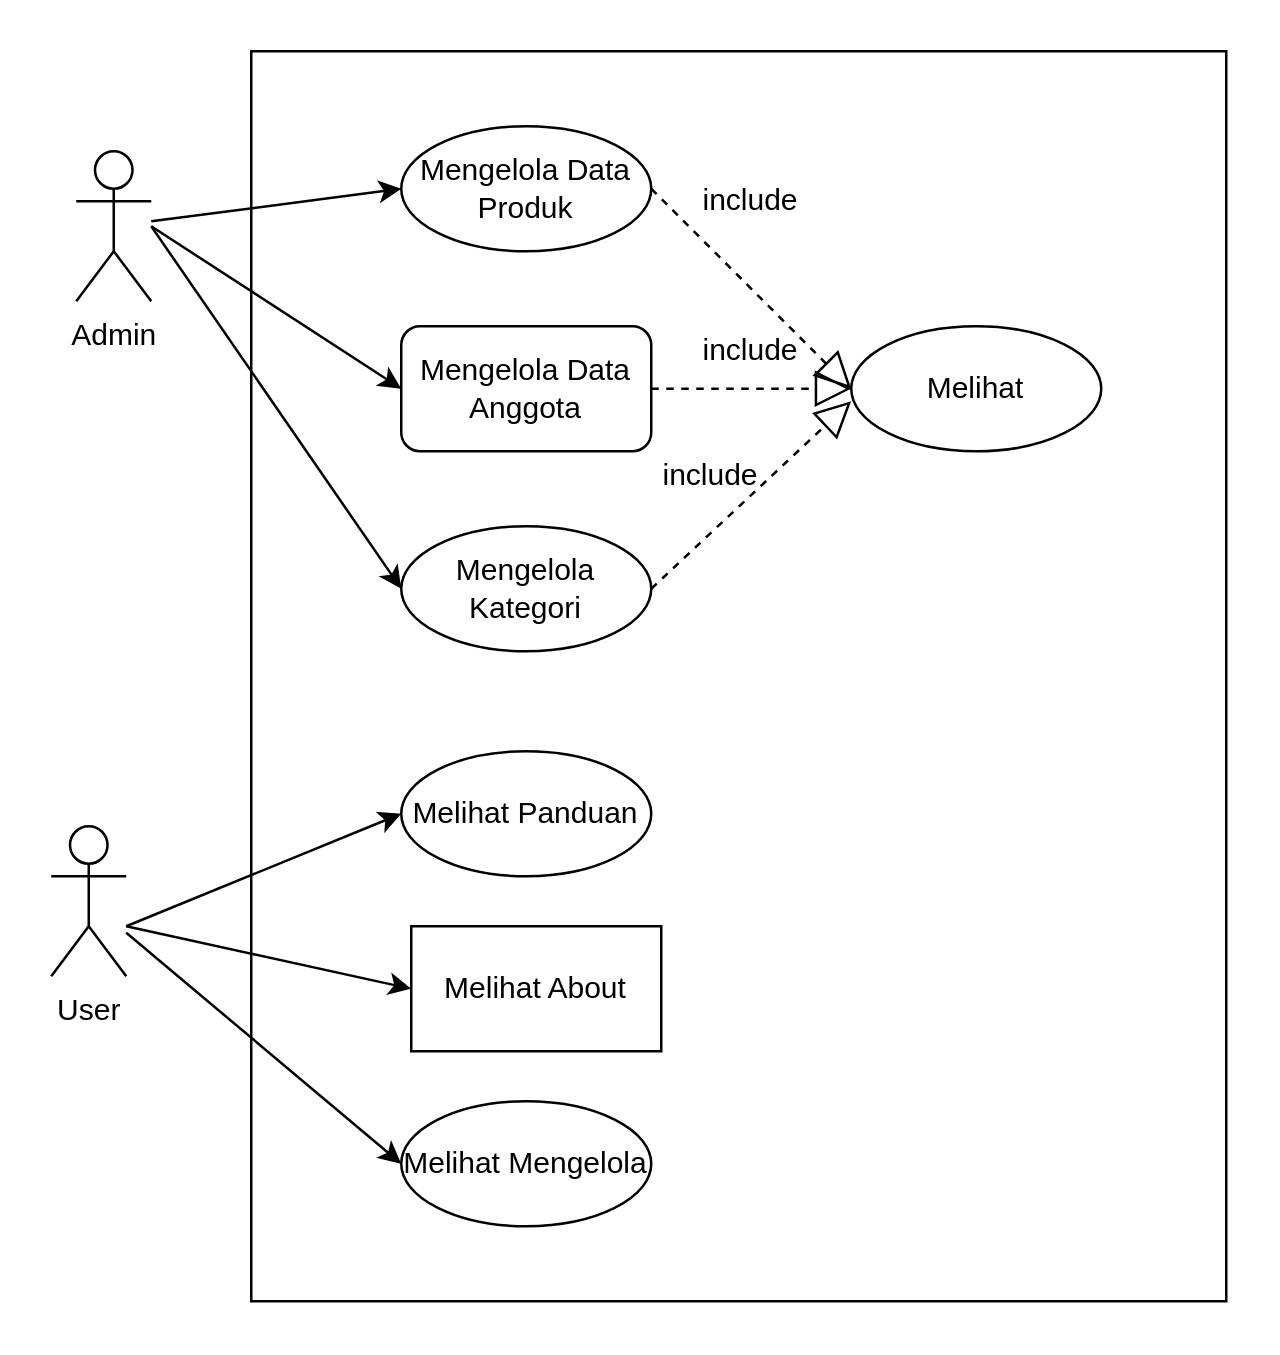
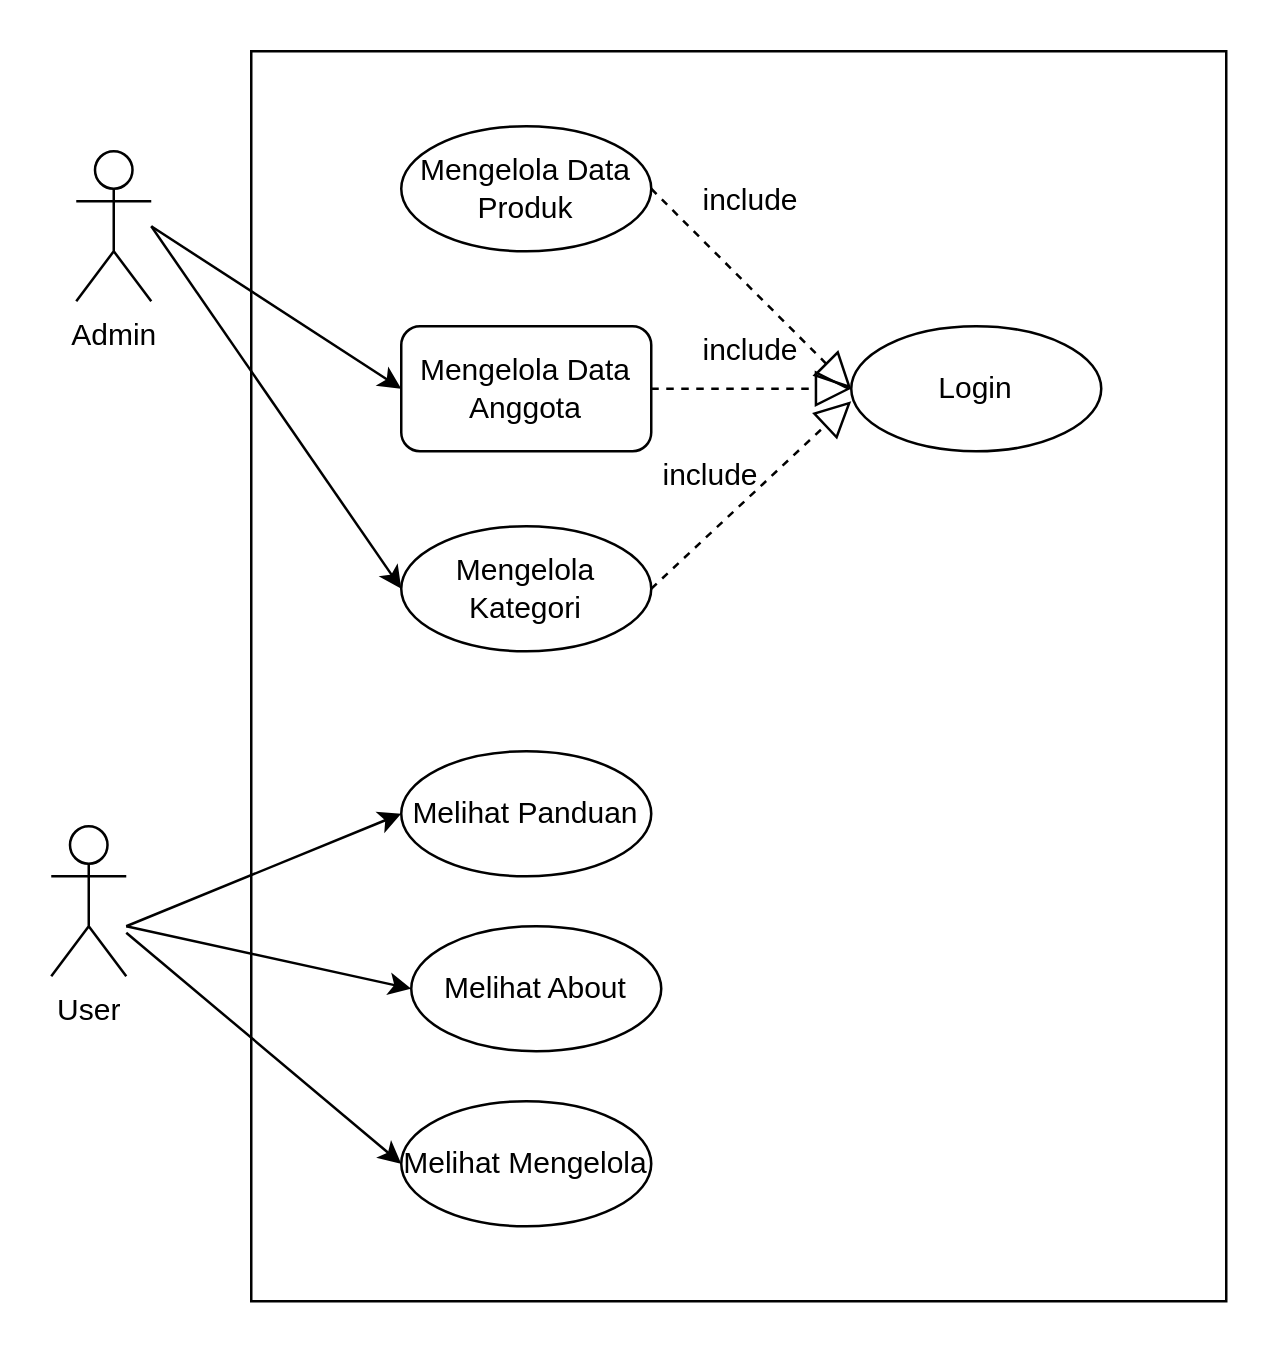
- <mxCell id="13" value="" style="endArrow=classic;html=1;entryX=0;entryY=0.5;entryDx=0;entryDy=0;" parent="1" source="2" target="5" edge="1"><mxGeometry width="50" height="50" relative="1" as="geometry"><mxPoint x="400" y="300" as="sourcePoint" /><mxPoint x="450" y="250" as="targetPoint" /></mxGeometry></mxCell>
- <mxCell id="7" value="Melihat" style="ellipse;whiteSpace=wrap;html=1;" parent="1" vertex="1"><mxGeometry x="340" y="130" width="100" height="50" as="geometry" /></mxCell>
+ <mxCell id="7" value="Login" style="ellipse;whiteSpace=wrap;html=1;" parent="1" vertex="1"><mxGeometry x="340" y="130" width="100" height="50" as="geometry" /></mxCell>
- <mxCell id="12" value="Melihat About" style="whiteSpace=wrap;html=1;rounded=0;" parent="1" vertex="1"><mxGeometry x="164" y="370" width="100" height="50" as="geometry" /></mxCell>
+ <mxCell id="12" value="Melihat About" style="ellipse;whiteSpace=wrap;html=1;" parent="1" vertex="1"><mxGeometry x="164" y="370" width="100" height="50" as="geometry" /></mxCell>
